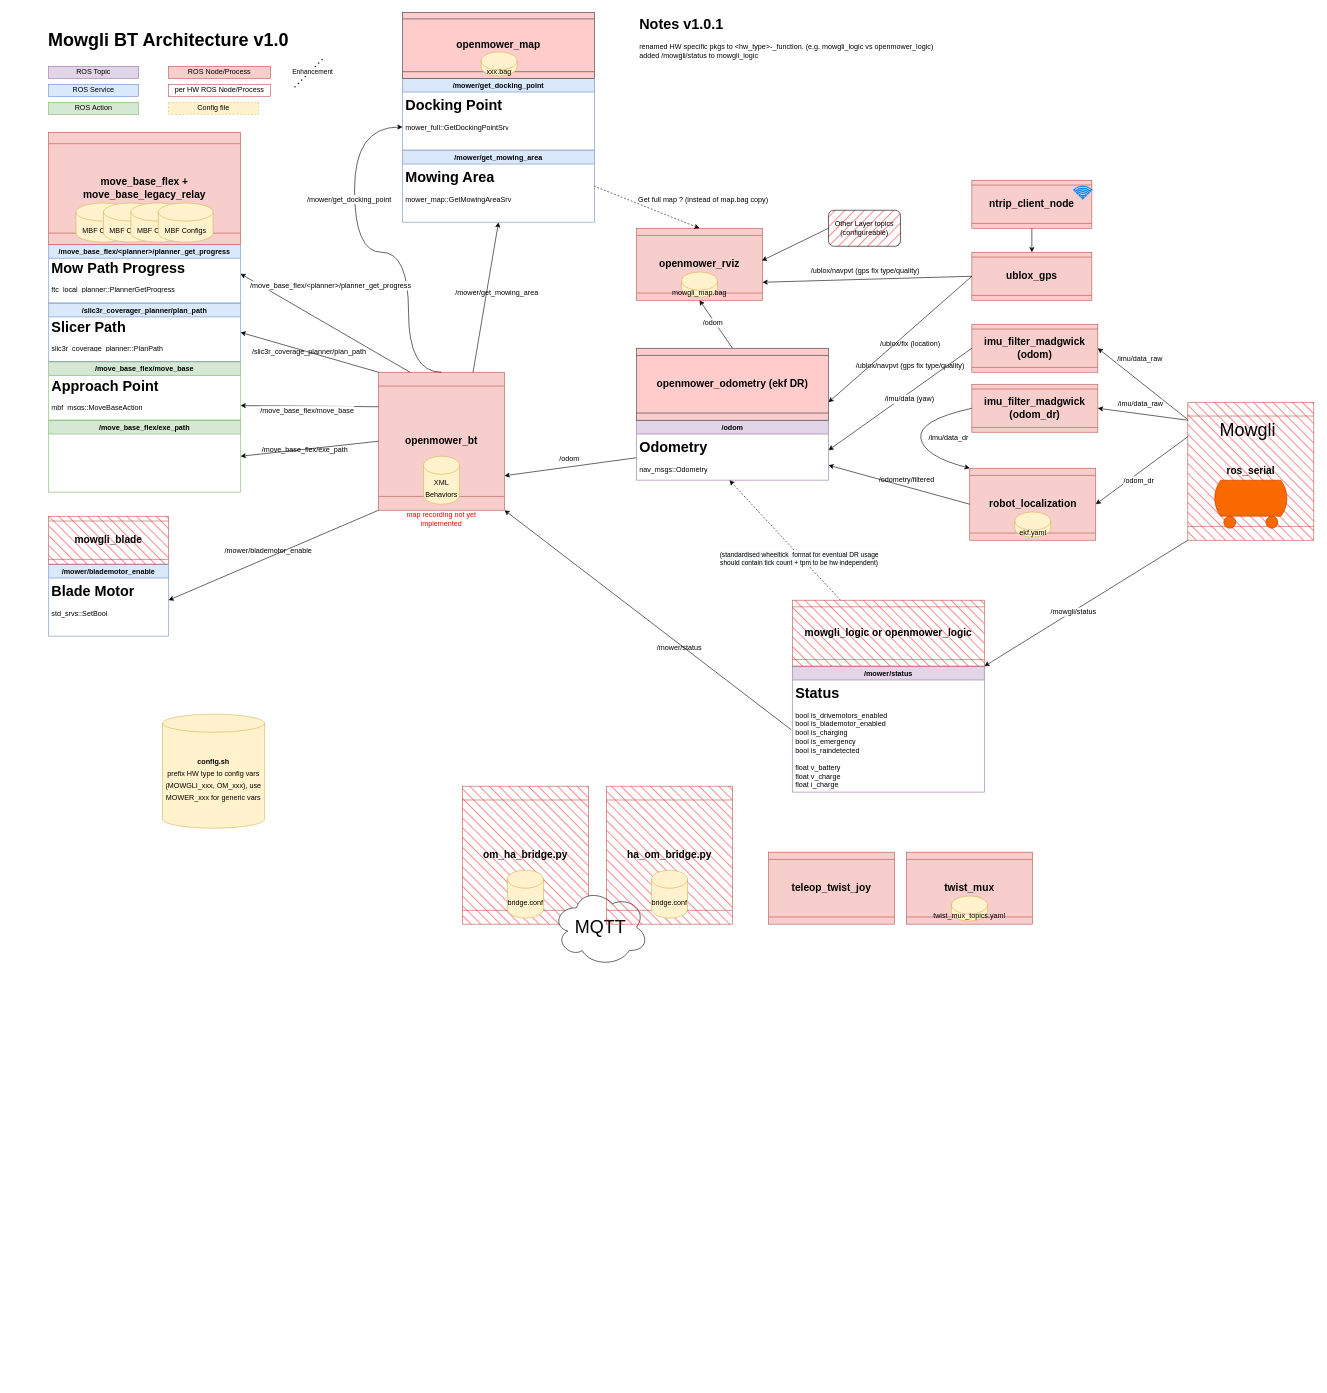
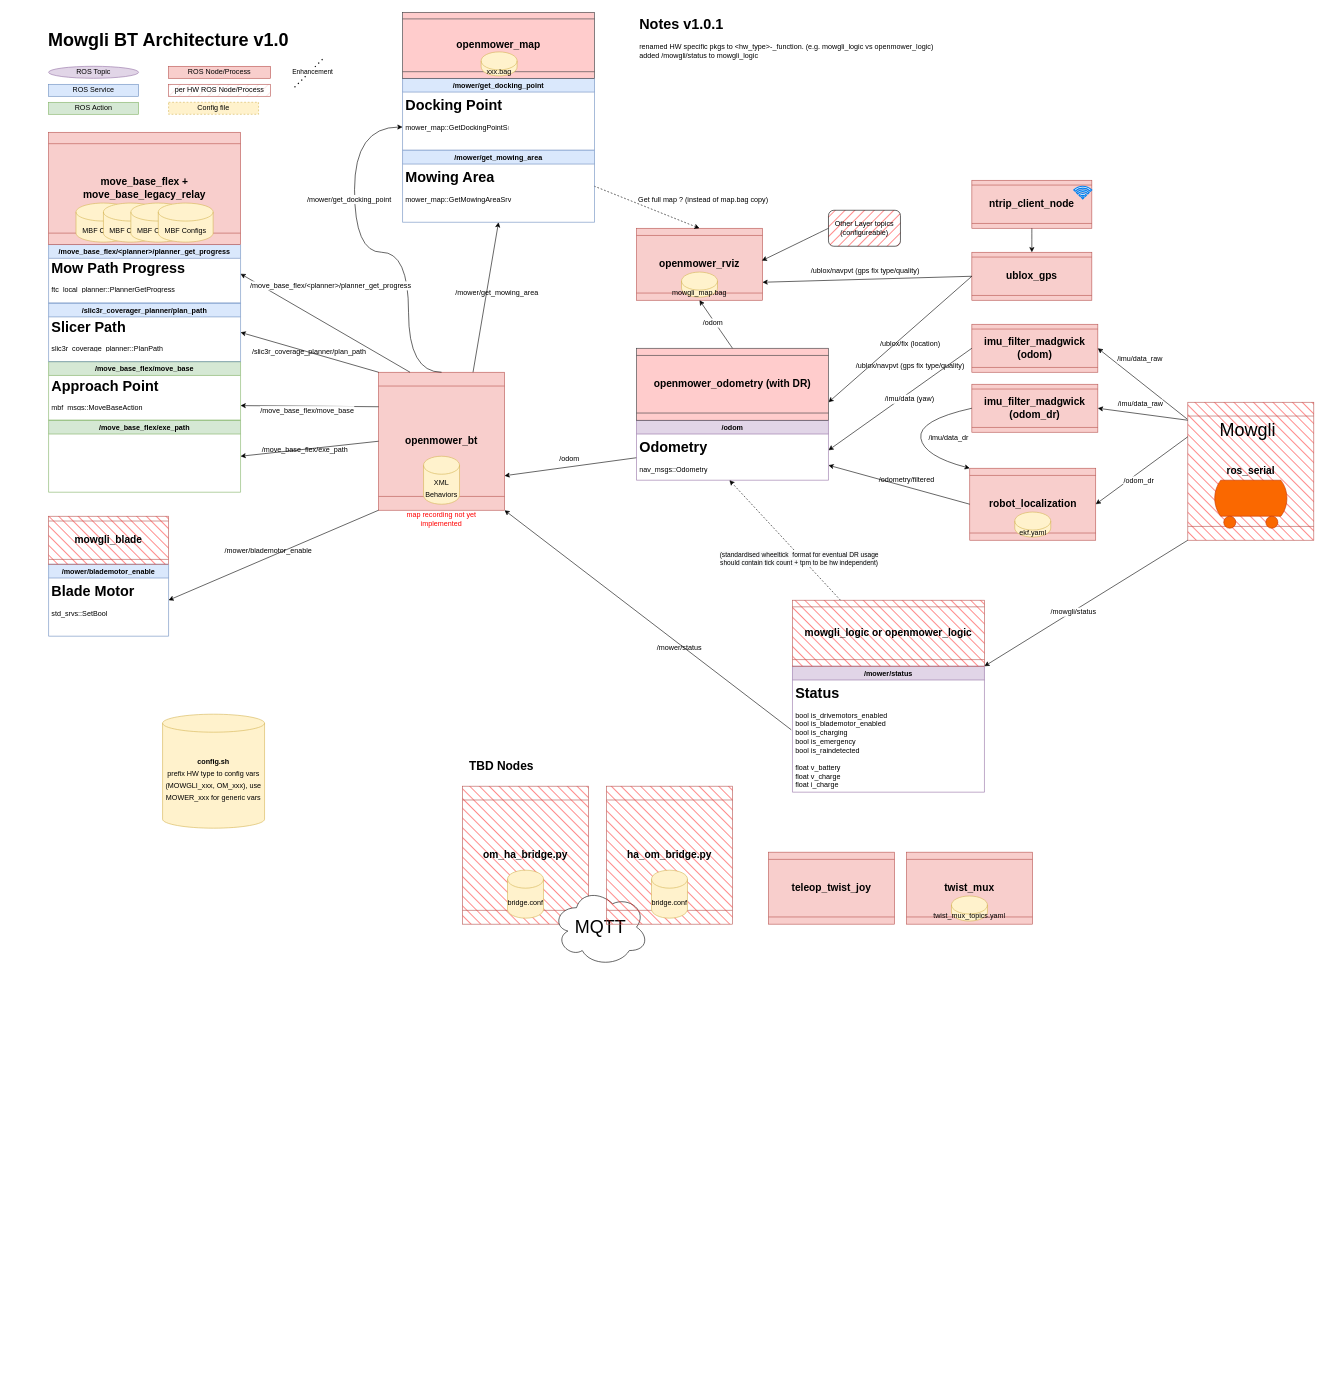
- <mxCell id="2" value="ROS Topic" style="rounded=0;whiteSpace=wrap;html=1;fontSize=12;fillColor=#e1d5e7;strokeColor=#9673a6;" parent="1" vertex="1"><mxGeometry x="80" y="110" width="150" height="20" as="geometry" /></mxCell>
+ <mxCell id="2" value="ROS Topic" style="ellipse;whiteSpace=wrap;html=1;fontSize=12;fillColor=#e1d5e7;strokeColor=#9673a6;" parent="1" vertex="1"><mxGeometry x="80" y="110" width="150" height="20" as="geometry" /></mxCell>
- <mxCell id="35" value="&lt;h1&gt;Docking Point&lt;/h1&gt;mower_full::GetDockingPointSrv" style="text;html=1;strokeColor=none;fillColor=none;spacing=5;spacingTop=-20;whiteSpace=wrap;overflow=hidden;rounded=0;" parent="34" vertex="1"><mxGeometry y="25" width="180" height="75" as="geometry" /></mxCell>
+ <mxCell id="35" value="&lt;h1&gt;Docking Point&lt;/h1&gt;mower_map::GetDockingPointSrv" style="text;html=1;strokeColor=none;fillColor=none;spacing=5;spacingTop=-20;whiteSpace=wrap;overflow=hidden;rounded=0;" parent="34" vertex="1"><mxGeometry y="25" width="180" height="75" as="geometry" /></mxCell>
- <mxCell id="102" value="&lt;span style=&quot;font-size: 17px;&quot;&gt;&lt;b&gt;openmower_odometry (ekf DR)&lt;/b&gt;&lt;/span&gt;" style="shape=process;whiteSpace=wrap;html=1;backgroundOutline=1;fillColor=#ffcccc;strokeColor=#36393d;direction=south;fillStyle=solid;" parent="99" vertex="1"><mxGeometry width="320" height="120" as="geometry" /></mxCell>
+ <mxCell id="102" value="&lt;span style=&quot;font-size: 17px;&quot;&gt;&lt;b&gt;openmower_odometry (with DR)&lt;/b&gt;&lt;/span&gt;" style="shape=process;whiteSpace=wrap;html=1;backgroundOutline=1;fillColor=#ffcccc;strokeColor=#36393d;direction=south;fillStyle=solid;" parent="99" vertex="1"><mxGeometry width="320" height="120" as="geometry" /></mxCell>
+ <mxCell id="112" value="&lt;b&gt;&lt;font style=&quot;font-size: 20px;&quot;&gt;TBD Nodes&lt;/font&gt;&lt;/b&gt;" style="text;html=1;strokeColor=none;fillColor=none;align=center;verticalAlign=middle;whiteSpace=wrap;rounded=0;shadow=0;glass=0;labelBackgroundColor=none;sketch=0;fillStyle=hatch;fontSize=12;" parent="1" vertex="1"><mxGeometry x="770" y="1260" width="130" height="30" as="geometry" /></mxCell>
